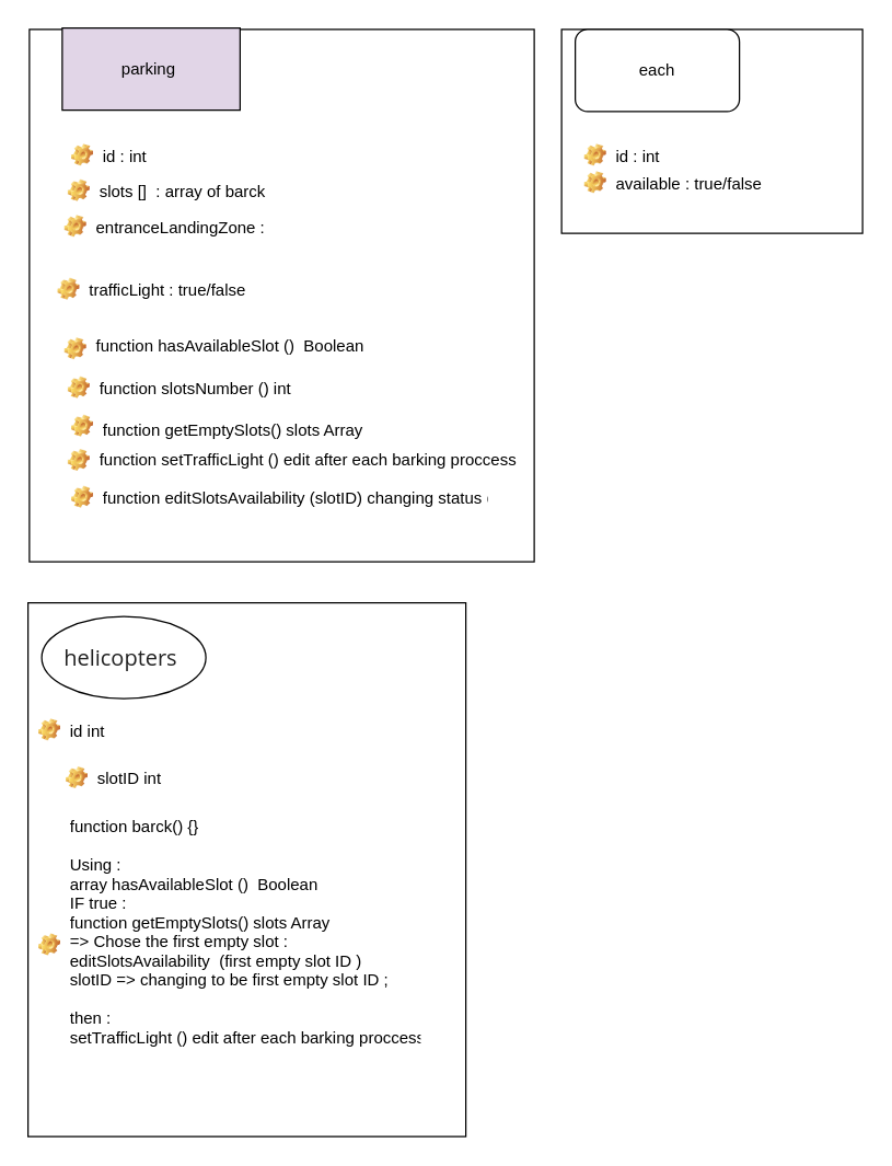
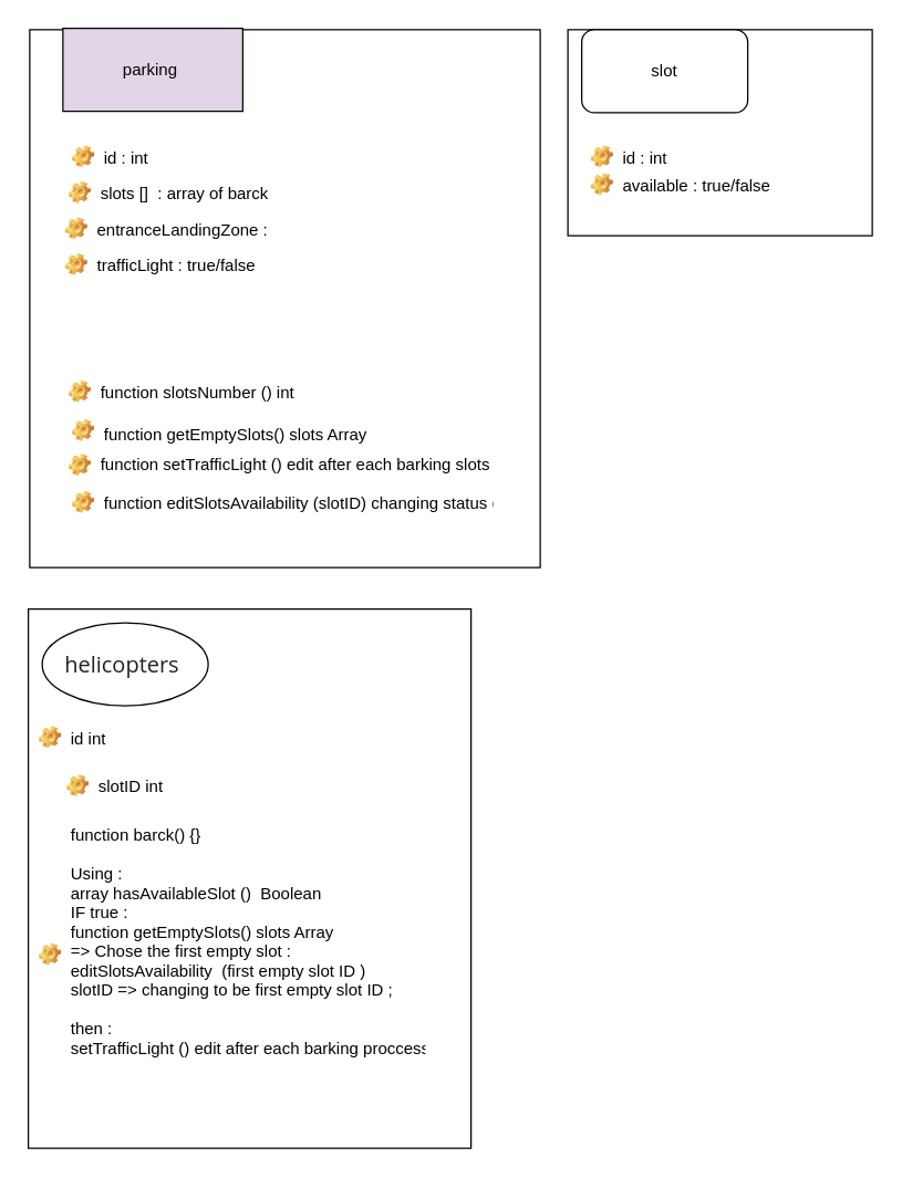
- <mxCell id="9" value="each" style="rounded=1;whiteSpace=wrap;html=1;" vertex="1" parent="1"><mxGeometry x="420" y="21" width="120" height="60" as="geometry" /></mxCell>
+ <mxCell id="9" value="slot" style="rounded=1;whiteSpace=wrap;html=1;" vertex="1" parent="1"><mxGeometry x="420" y="21" width="120" height="60" as="geometry" /></mxCell>
- <mxCell id="7" value="trafficLight : true/false" style="label;fontStyle=0;strokeColor=none;fillColor=none;align=left;verticalAlign=top;overflow=hidden;spacingLeft=28;spacingRight=4;rotatable=0;points=[[0,0.5],[1,0.5]];portConstraint=eastwest;imageWidth=16;imageHeight=16;image=img/clipart/Gear_128x128.png" vertex="1" parent="1"><mxGeometry x="35" y="198" width="160" height="26" as="geometry" /></mxCell>
+ <mxCell id="7" value="trafficLight : true/false" style="label;fontStyle=0;strokeColor=none;fillColor=none;align=left;verticalAlign=top;overflow=hidden;spacingLeft=28;spacingRight=4;rotatable=0;points=[[0,0.5],[1,0.5]];portConstraint=eastwest;imageWidth=16;imageHeight=16;image=img/clipart/Gear_128x128.png" vertex="1" parent="1"><mxGeometry x="40" y="178" width="160" height="26" as="geometry" /></mxCell>
- <mxCell id="12" value="function hasAvailableSlot ()  Boolean " style="label;fontStyle=0;strokeColor=none;fillColor=none;align=left;verticalAlign=top;overflow=hidden;spacingLeft=28;spacingRight=4;rotatable=0;points=[[0,0.5],[1,0.5]];portConstraint=eastwest;imageWidth=16;imageHeight=16;image=img/clipart/Gear_128x128.png" vertex="1" parent="1"><mxGeometry x="40" y="239" width="251.5" height="31" as="geometry" /></mxCell>
- <mxCell id="20" value="function setTrafficLight () edit after each barking proccess" style="label;fontStyle=0;strokeColor=none;fillColor=none;align=left;verticalAlign=top;overflow=hidden;spacingLeft=28;spacingRight=4;rotatable=0;points=[[0,0.5],[1,0.5]];portConstraint=eastwest;imageWidth=16;imageHeight=16;image=img/clipart/Gear_128x128.png" vertex="1" parent="1"><mxGeometry x="42.5" y="322" width="347.5" height="28" as="geometry" /></mxCell>
+ <mxCell id="20" value="function setTrafficLight () edit after each barking slots" style="label;fontStyle=0;strokeColor=none;fillColor=none;align=left;verticalAlign=top;overflow=hidden;spacingLeft=28;spacingRight=4;rotatable=0;points=[[0,0.5],[1,0.5]];portConstraint=eastwest;imageWidth=16;imageHeight=16;image=img/clipart/Gear_128x128.png" vertex="1" parent="1"><mxGeometry x="42.5" y="322" width="347.5" height="28" as="geometry" /></mxCell>
